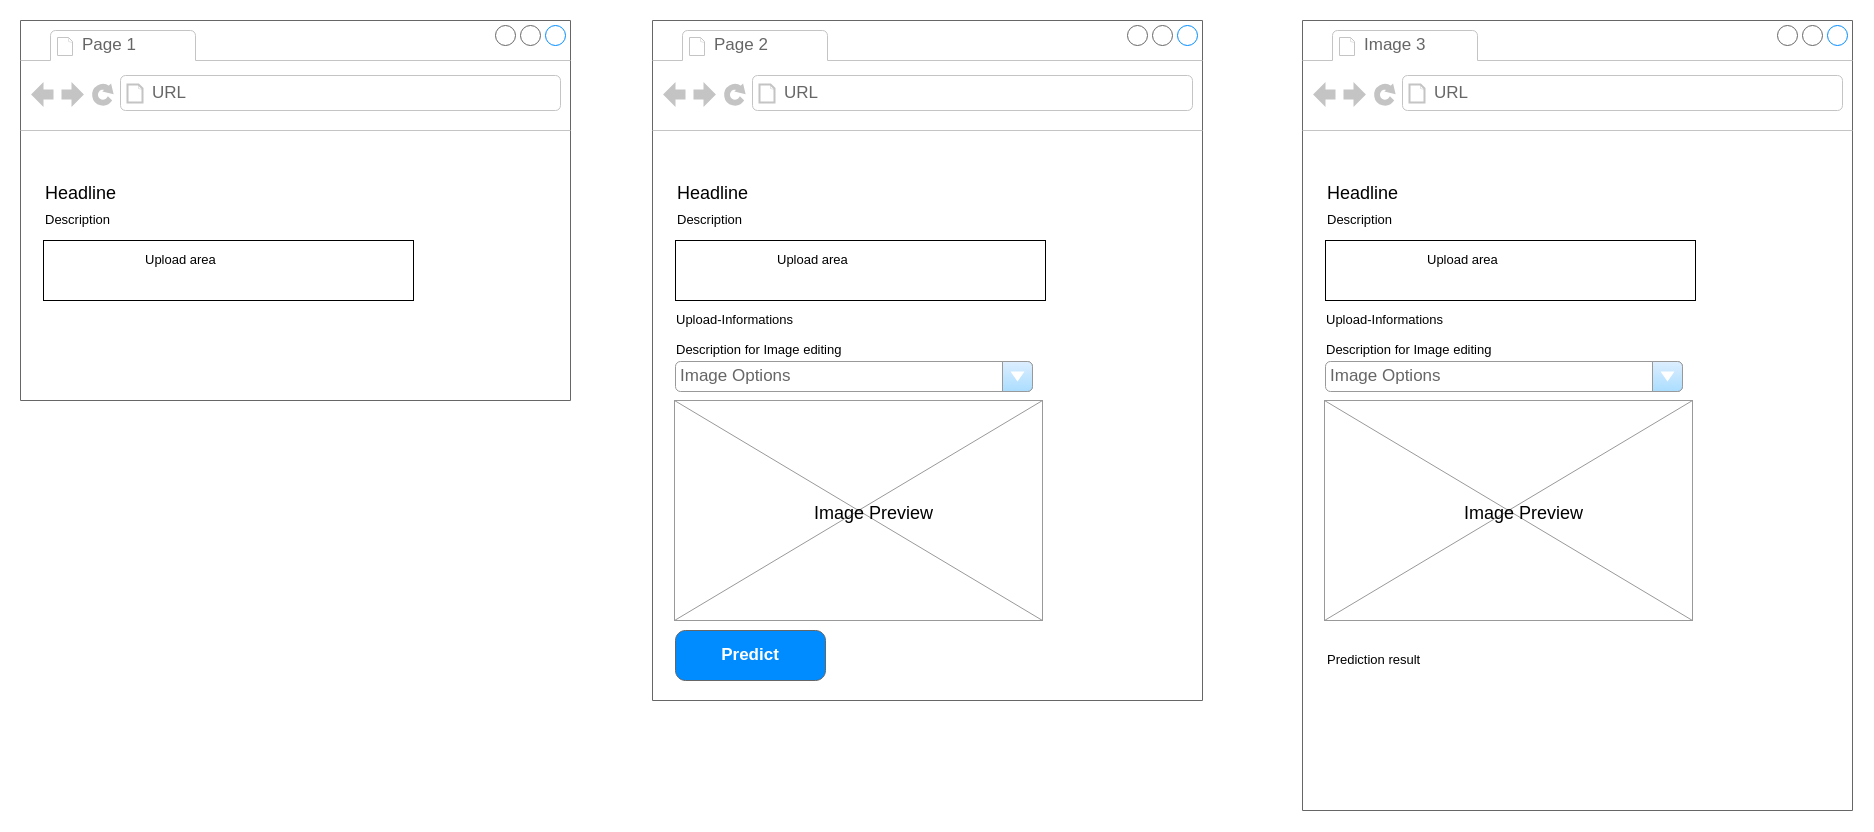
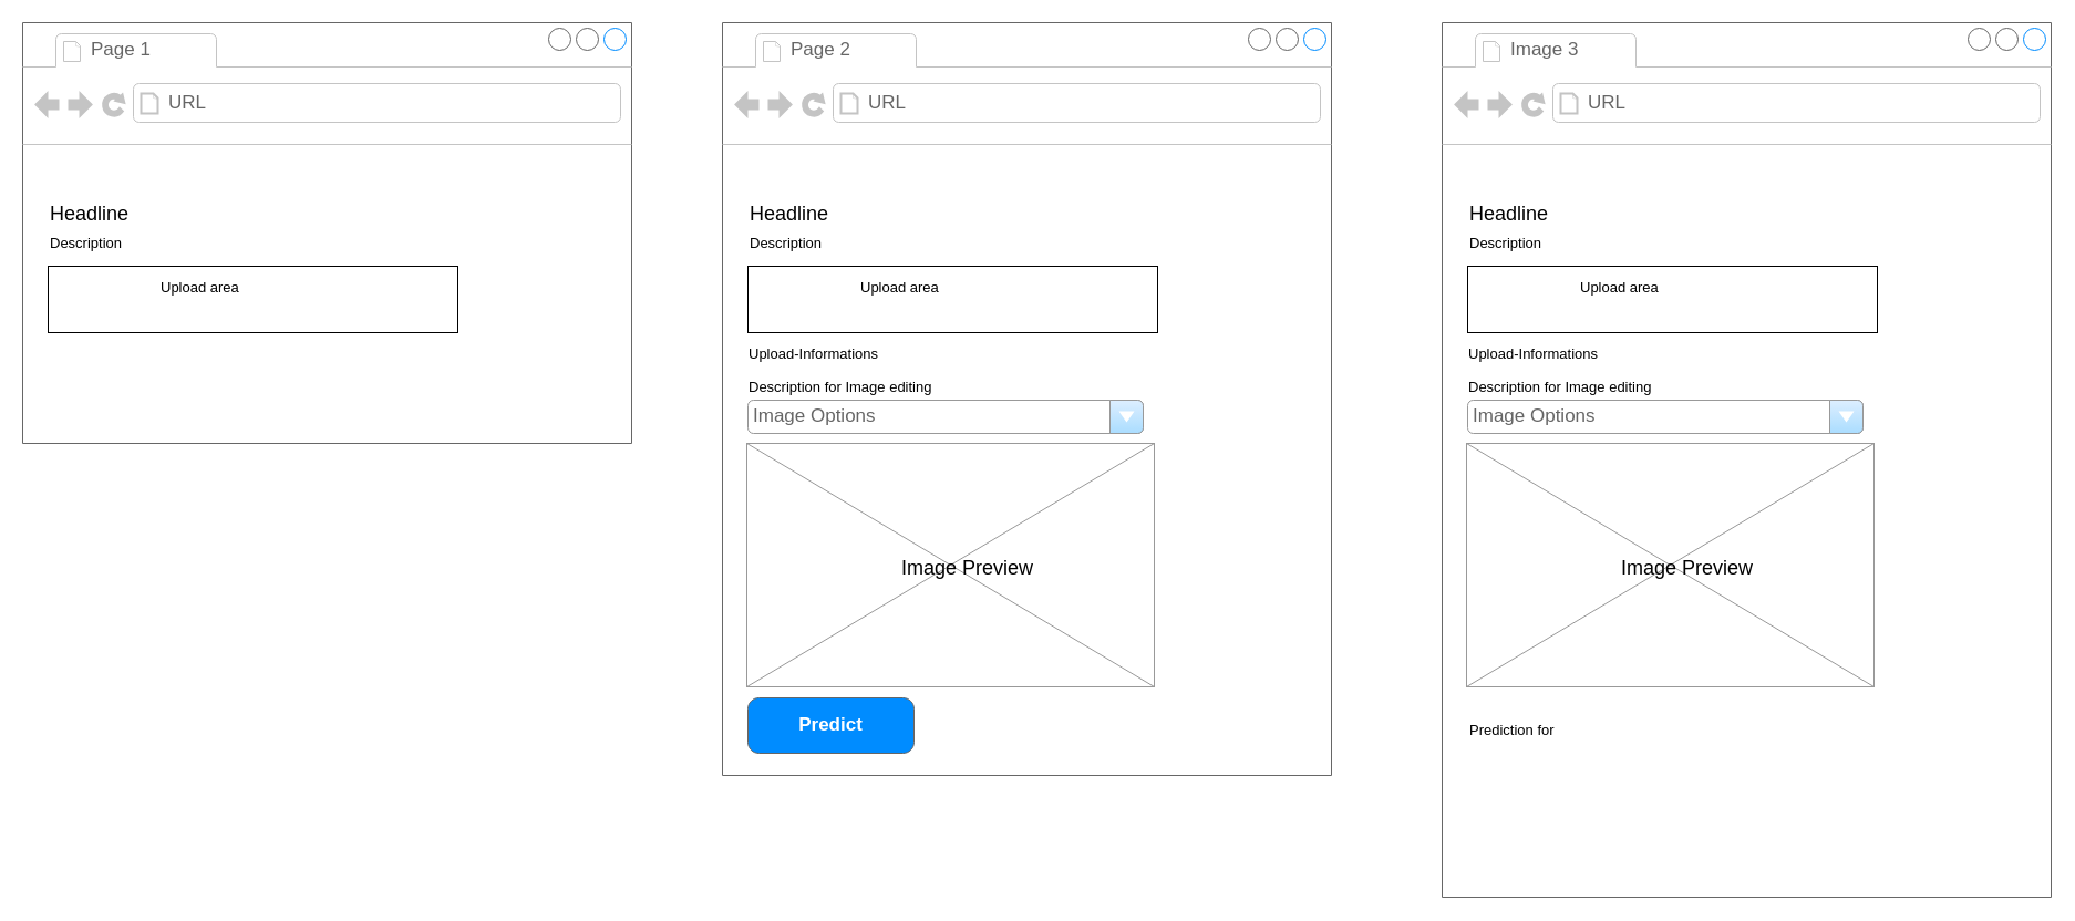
- <mxCell id="32" value="Prediction result" style="text;spacingTop=-5;fontSize=13;fontStyle=0" vertex="1" parent="24"><mxGeometry x="23" y="630" width="230" height="20" as="geometry" /></mxCell>
+ <mxCell id="32" value="Prediction for" style="text;spacingTop=-5;fontSize=13;fontStyle=0" vertex="1" parent="24"><mxGeometry x="23" y="630" width="230" height="20" as="geometry" /></mxCell>
